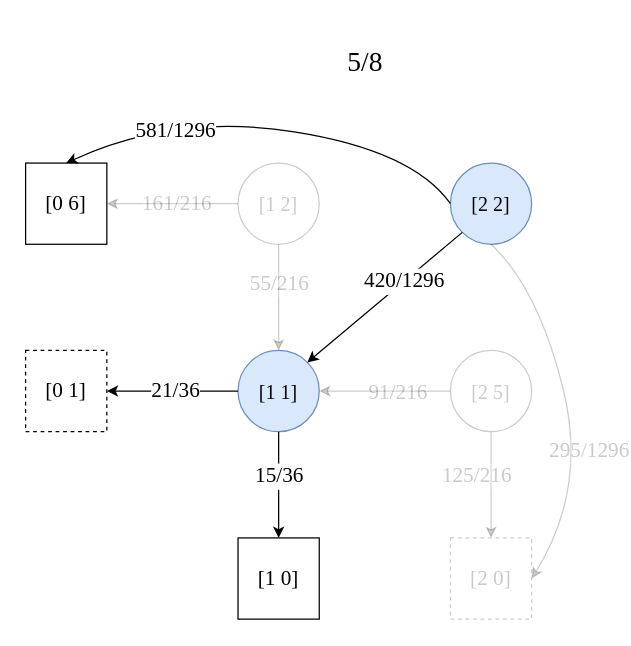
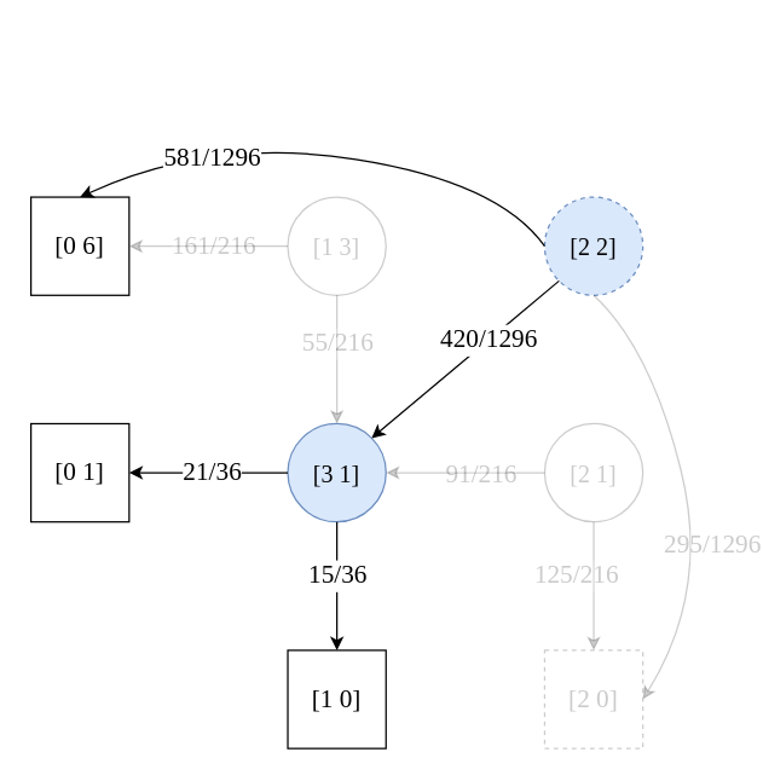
- <mxCell id="28" value="&lt;font style=&quot;font-size: 22px&quot;&gt;5/&lt;/font&gt;&lt;font style=&quot;font-size: 22px&quot;&gt;8&lt;/font&gt;" style="text;html=1;strokeColor=none;fillColor=none;align=left;verticalAlign=middle;whiteSpace=wrap;rounded=0;fontFamily=Lucida Console;" vertex="1" parent="1"><mxGeometry x="276" y="20" width="39" height="60" as="geometry" /></mxCell>
- <mxCell id="7" value="&lt;p style=&quot;font-size: 16px&quot;&gt;&lt;font face=&quot;Lucida Console&quot;&gt;[1 2]&lt;/font&gt;&lt;/p&gt;" style="ellipse;whiteSpace=wrap;html=1;aspect=fixed;opacity=20;textOpacity=20;" parent="1" vertex="1"><mxGeometry x="190" y="130" width="65" height="65" as="geometry" /></mxCell>
+ <mxCell id="7" value="&lt;p style=&quot;font-size: 16px&quot;&gt;&lt;font face=&quot;Lucida Console&quot;&gt;[1 3]&lt;/font&gt;&lt;/p&gt;" style="ellipse;whiteSpace=wrap;html=1;aspect=fixed;opacity=20;textOpacity=20;" parent="1" vertex="1"><mxGeometry x="190" y="130" width="65" height="65" as="geometry" /></mxCell>
- <mxCell id="2" value="&lt;p style=&quot;font-size: 16px&quot;&gt;&lt;font face=&quot;Lucida Console&quot;&gt;[2 2]&lt;/font&gt;&lt;/p&gt;" style="ellipse;whiteSpace=wrap;html=1;aspect=fixed;fillColor=#dae8fc;strokeColor=#6c8ebf;" parent="1" vertex="1"><mxGeometry x="360" y="130" width="65" height="65" as="geometry" /></mxCell>
+ <mxCell id="2" value="&lt;p style=&quot;font-size: 16px&quot;&gt;&lt;font face=&quot;Lucida Console&quot;&gt;[2 2]&lt;/font&gt;&lt;/p&gt;" style="ellipse;whiteSpace=wrap;html=1;aspect=fixed;fillColor=#dae8fc;strokeColor=#6c8ebf;dashed=1;" parent="1" vertex="1"><mxGeometry x="360" y="130" width="65" height="65" as="geometry" /></mxCell>
- <mxCell id="6" value="&lt;font face=&quot;Lucida Console&quot; style=&quot;font-size: 17px&quot;&gt;[0 1]&lt;/font&gt;" style="whiteSpace=wrap;html=1;aspect=fixed;fontSize=17;dashed=1;" parent="1" vertex="1"><mxGeometry x="20" y="280" width="65" height="65" as="geometry" /></mxCell>
+ <mxCell id="6" value="&lt;font face=&quot;Lucida Console&quot; style=&quot;font-size: 17px&quot;&gt;[0 1]&lt;/font&gt;" style="whiteSpace=wrap;html=1;aspect=fixed;fontSize=17;" parent="1" vertex="1"><mxGeometry x="20" y="280" width="65" height="65" as="geometry" /></mxCell>
- <mxCell id="9" value="&lt;p style=&quot;font-size: 16px&quot;&gt;&lt;font face=&quot;Lucida Console&quot;&gt;[1 1]&lt;/font&gt;&lt;/p&gt;" style="ellipse;whiteSpace=wrap;html=1;aspect=fixed;fillColor=#dae8fc;strokeColor=#6c8ebf;" parent="1" vertex="1"><mxGeometry x="190" y="280" width="65" height="65" as="geometry" /></mxCell>
+ <mxCell id="9" value="&lt;p style=&quot;font-size: 16px&quot;&gt;&lt;font face=&quot;Lucida Console&quot;&gt;[3 1]&lt;/font&gt;&lt;/p&gt;" style="ellipse;whiteSpace=wrap;html=1;aspect=fixed;fillColor=#dae8fc;strokeColor=#6c8ebf;" parent="1" vertex="1"><mxGeometry x="190" y="280" width="65" height="65" as="geometry" /></mxCell>
- <mxCell id="8" value="&lt;p style=&quot;font-size: 16px&quot;&gt;&lt;font face=&quot;Lucida Console&quot;&gt;[2 5]&lt;/font&gt;&lt;/p&gt;" style="ellipse;whiteSpace=wrap;html=1;aspect=fixed;opacity=20;textOpacity=20;" parent="1" vertex="1"><mxGeometry x="360" y="280" width="65" height="65" as="geometry" /></mxCell>
+ <mxCell id="8" value="&lt;p style=&quot;font-size: 16px&quot;&gt;&lt;font face=&quot;Lucida Console&quot;&gt;[2 1]&lt;/font&gt;&lt;/p&gt;" style="ellipse;whiteSpace=wrap;html=1;aspect=fixed;opacity=20;textOpacity=20;" parent="1" vertex="1"><mxGeometry x="360" y="280" width="65" height="65" as="geometry" /></mxCell>
